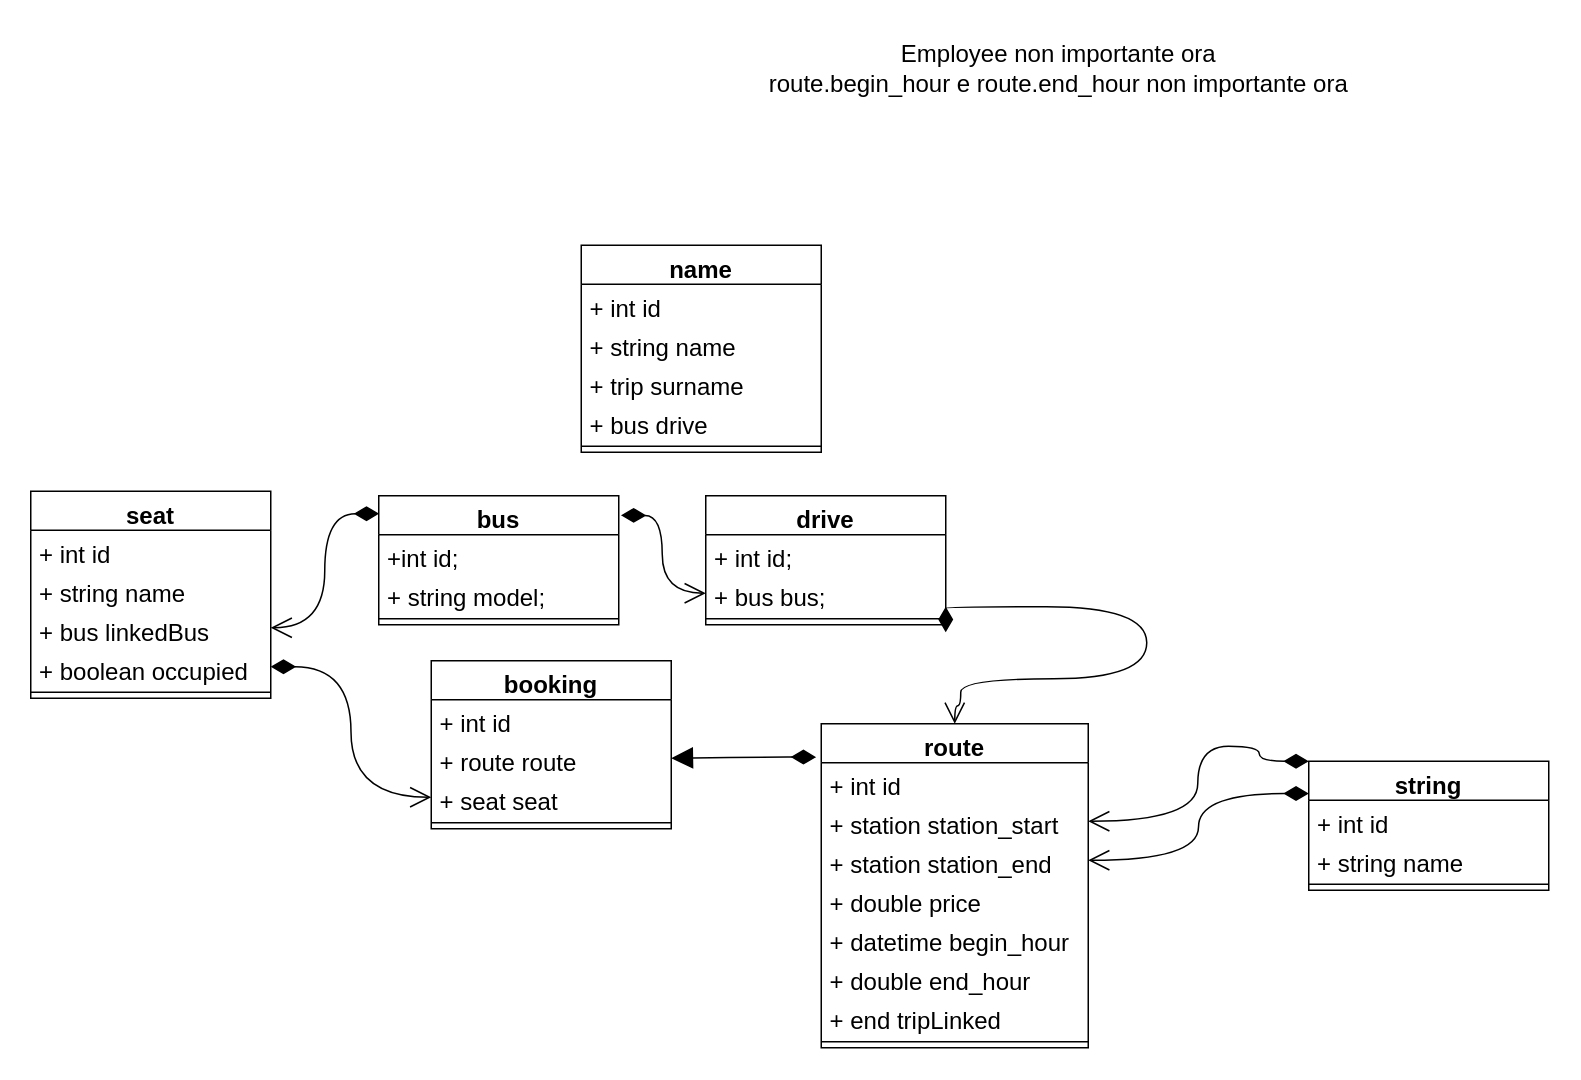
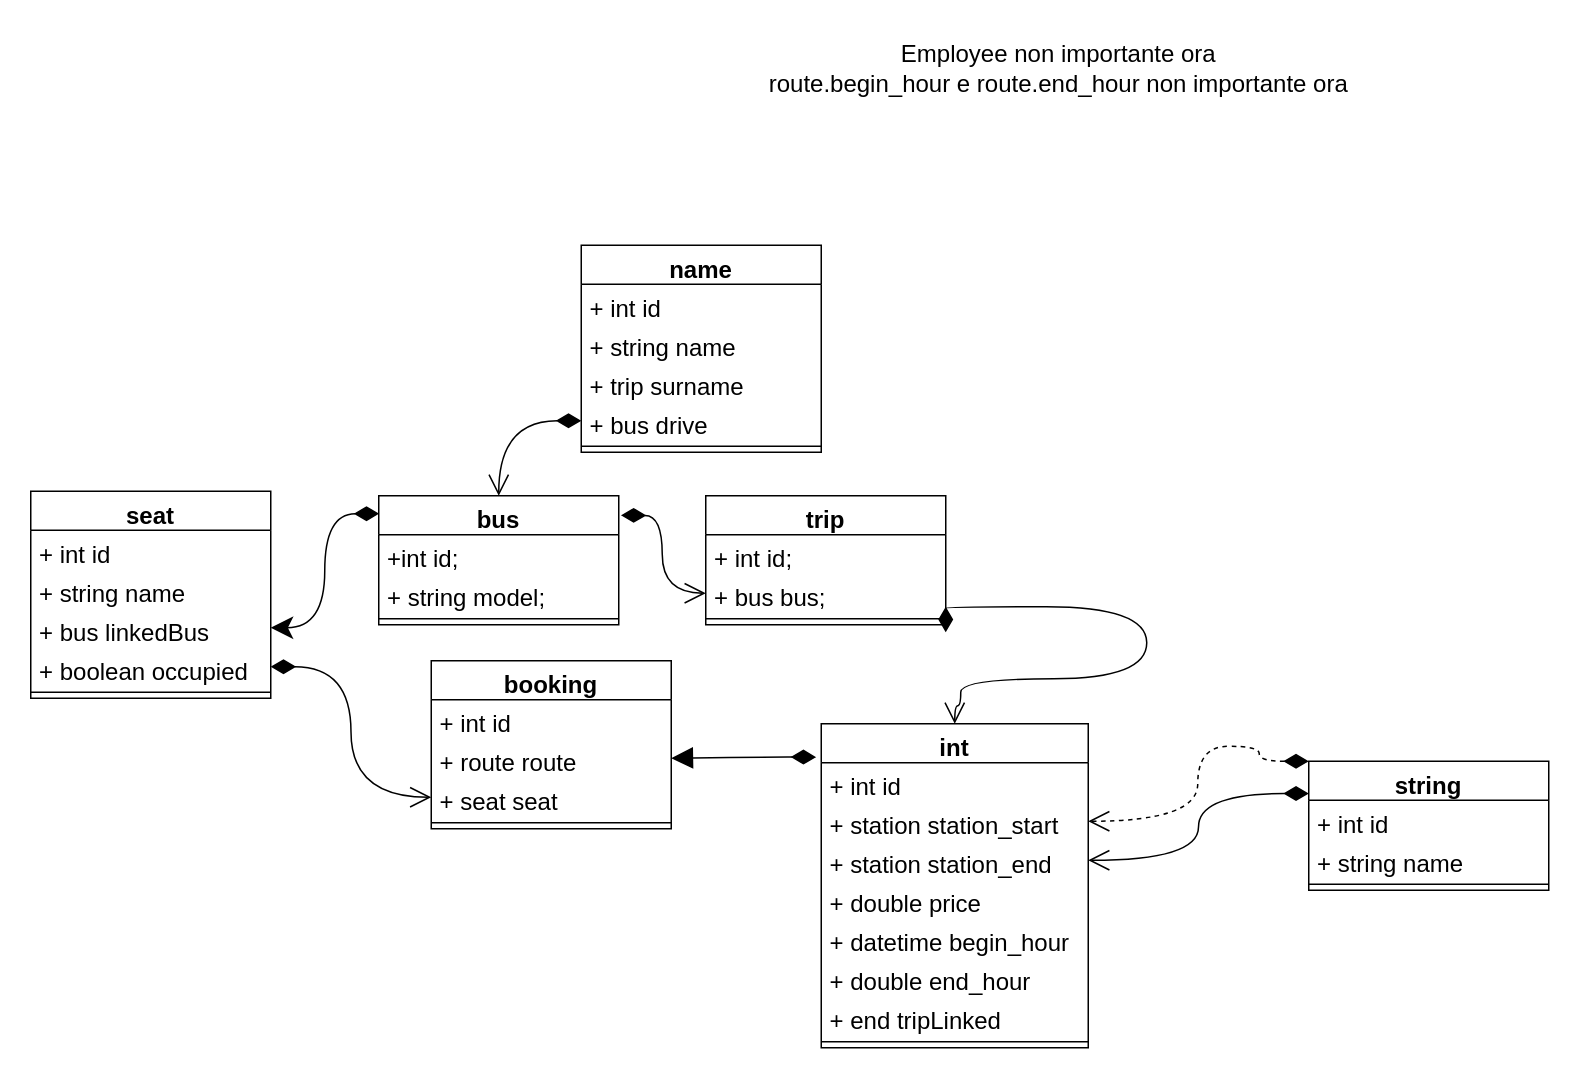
+ <mxCell id="33" value="" style="endArrow=open;html=1;endSize=12;startArrow=diamondThin;startSize=14;startFill=1;edgeStyle=orthogonalEdgeStyle;align=left;verticalAlign=bottom;rounded=0;fontSize=12;curved=1;exitX=0;exitY=0.5;exitDx=0;exitDy=0;entryX=0.5;entryY=0;entryDx=0;entryDy=0;" parent="1" source="31" target="2" edge="1"><mxGeometry x="-1" y="78" relative="1" as="geometry"><mxPoint x="405" as="sourcePoint" y="423" /><mxPoint x="565" as="targetPoint" y="423" /><mxPoint x="27" y="-5" as="offset" /></mxGeometry></mxCell>
- <mxCell id="13" value="drive" style="swimlane;fontStyle=1;align=center;verticalAlign=top;childLayout=stackLayout;horizontal=1;startSize=26;horizontalStack=0;resizeParent=1;resizeParentMax=0;resizeLast=0;collapsible=1;marginBottom=0;fontSize=16;" parent="1" vertex="1"><mxGeometry x="470" y="330" width="160" height="86" as="geometry" /></mxCell>
+ <mxCell id="13" value="trip" style="swimlane;fontStyle=1;align=center;verticalAlign=top;childLayout=stackLayout;horizontal=1;startSize=26;horizontalStack=0;resizeParent=1;resizeParentMax=0;resizeLast=0;collapsible=1;marginBottom=0;fontSize=16;" parent="1" vertex="1"><mxGeometry x="470" y="330" width="160" height="86" as="geometry" /></mxCell>
- <mxCell id="12" value="" style="endArrow=open;html=1;endSize=12;startArrow=diamondThin;startSize=14;startFill=1;edgeStyle=orthogonalEdgeStyle;align=left;verticalAlign=bottom;rounded=0;fontSize=12;curved=1;exitX=0.002;exitY=0.139;exitDx=0;exitDy=0;entryX=1;entryY=0.5;entryDx=0;entryDy=0;exitPerimeter=0;" parent="1" source="2" target="9" edge="1"><mxGeometry x="-1" y="60" relative="1" as="geometry"><mxPoint x="314" y="420" as="sourcePoint" /><mxPoint x="538" y="473" as="targetPoint" /><mxPoint x="26" y="-6" as="offset" /></mxGeometry></mxCell>
+ <mxCell id="12" value="" style="endArrow=classic;html=1;endSize=12;startArrow=diamondThin;startSize=14;startFill=1;edgeStyle=orthogonalEdgeStyle;align=left;verticalAlign=bottom;rounded=0;fontSize=12;curved=1;exitX=0.002;exitY=0.139;exitDx=0;exitDy=0;entryX=1;entryY=0.5;entryDx=0;entryDy=0;exitPerimeter=0;" parent="1" source="2" target="9" edge="1"><mxGeometry x="-1" y="60" relative="1" as="geometry"><mxPoint x="314" y="420" as="sourcePoint" /><mxPoint x="538" y="473" as="targetPoint" /><mxPoint x="26" y="-6" as="offset" /></mxGeometry></mxCell>
- <mxCell id="17" value="route" style="swimlane;fontStyle=1;align=center;verticalAlign=top;childLayout=stackLayout;horizontal=1;startSize=26;horizontalStack=0;resizeParent=1;resizeParentMax=0;resizeLast=0;collapsible=1;marginBottom=0;fontSize=16;" parent="1" vertex="1"><mxGeometry x="547" y="482" width="178" height="216" as="geometry" /></mxCell>
+ <mxCell id="17" value="int" style="swimlane;fontStyle=1;align=center;verticalAlign=top;childLayout=stackLayout;horizontal=1;startSize=26;horizontalStack=0;resizeParent=1;resizeParentMax=0;resizeLast=0;collapsible=1;marginBottom=0;fontSize=16;" parent="1" vertex="1"><mxGeometry x="547" y="482" width="178" height="216" as="geometry" /></mxCell>
- <mxCell id="44" value="" style="endArrow=open;html=1;endSize=12;startArrow=diamondThin;startSize=14;startFill=1;edgeStyle=orthogonalEdgeStyle;align=left;verticalAlign=bottom;rounded=0;fontSize=12;curved=1;exitX=0;exitY=0;exitDx=0;exitDy=0;entryX=1;entryY=0.5;entryDx=0;entryDy=0;" parent="1" source="40" target="19" edge="1"><mxGeometry x="-0.496" y="-94" relative="1" as="geometry"><mxPoint x="786" y="493" as="sourcePoint" /><mxPoint x="946" y="493" as="targetPoint" /><Array as="points"><mxPoint x="839" y="507" /><mxPoint x="839" y="497" /><mxPoint x="798" y="497" /><mxPoint x="798" y="547" /></Array><mxPoint as="offset" /></mxGeometry></mxCell>
+ <mxCell id="44" value="" style="endArrow=open;html=1;endSize=12;startArrow=diamondThin;startSize=14;startFill=1;edgeStyle=orthogonalEdgeStyle;align=left;verticalAlign=bottom;rounded=0;fontSize=12;curved=1;exitX=0;exitY=0;exitDx=0;exitDy=0;entryX=1;entryY=0.5;entryDx=0;entryDy=0;dashed=1;" parent="1" source="40" target="19" edge="1"><mxGeometry x="-0.496" y="-94" relative="1" as="geometry"><mxPoint x="786" y="493" as="sourcePoint" /><mxPoint x="946" y="493" as="targetPoint" /><Array as="points"><mxPoint x="839" y="507" /><mxPoint x="839" y="497" /><mxPoint x="798" y="497" /><mxPoint x="798" y="547" /></Array><mxPoint as="offset" /></mxGeometry></mxCell>
